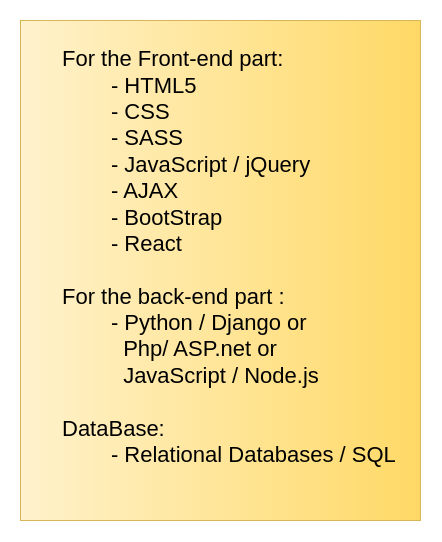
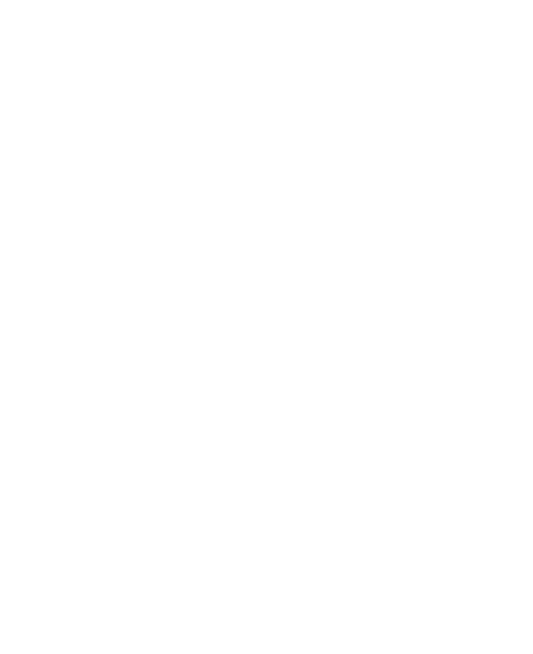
- <mxCell id="2" value="&lt;blockquote style=&quot;margin: 0 0 0 40px ; border: none ; padding: 0px&quot;&gt;&lt;br&gt;For the Front-end part:&lt;br&gt;&lt;span style=&quot;white-space: pre&quot;&gt;&#09;&lt;/span&gt;- HTML5&lt;br&gt;&lt;span style=&quot;white-space: pre&quot;&gt;&#09;&lt;/span&gt;- CSS&amp;nbsp;&lt;br&gt;&lt;span style=&quot;white-space: pre&quot;&gt;&#09;&lt;/span&gt;- SASS&lt;br&gt;&lt;span style=&quot;white-space: pre&quot;&gt;&#09;&lt;/span&gt;- JavaScript / jQuery&lt;br&gt;&lt;span style=&quot;white-space: pre&quot;&gt;&#09;&lt;/span&gt;- AJAX&lt;br&gt;&lt;span style=&quot;white-space: pre&quot;&gt;&#09;&lt;/span&gt;- BootStrap&lt;br&gt;&lt;span style=&quot;white-space: pre&quot;&gt;&#09;&lt;/span&gt;- React &lt;/blockquote&gt;&lt;br&gt;&lt;blockquote style=&quot;margin: 0 0 0 40px ; border: none ; padding: 0px&quot;&gt;For the back-end part :&lt;br&gt;&lt;span style=&quot;white-space: pre&quot;&gt;&#09;&lt;/span&gt;- Python / Django or&amp;nbsp;&lt;/blockquote&gt;&lt;blockquote style=&quot;margin: 0 0 0 40px ; border: none ; padding: 0px&quot;&gt;&lt;span style=&quot;white-space: pre&quot;&gt;&#09;&lt;/span&gt;&amp;nbsp; Php/ ASP.net or&amp;nbsp;&lt;/blockquote&gt;&lt;blockquote style=&quot;margin: 0 0 0 40px ; border: none ; padding: 0px&quot;&gt;&lt;span style=&quot;white-space: pre&quot;&gt;&#09;&lt;/span&gt;&amp;nbsp; JavaScript / Node.js&lt;/blockquote&gt;&lt;br&gt;&lt;blockquote style=&quot;margin: 0 0 0 40px ; border: none ; padding: 0px&quot;&gt;DataBase:&lt;br&gt;&lt;span style=&quot;white-space: pre&quot;&gt;&#09;&lt;/span&gt;- Relational Databases / SQL&amp;nbsp;&amp;nbsp;&lt;/blockquote&gt;&lt;br&gt;&lt;span style=&quot;white-space: pre&quot;&gt;&#09;&lt;/span&gt;" style="text;html=1;align=left;verticalAlign=middle;resizable=0;points=[];autosize=1;strokeColor=#d6b656;fillColor=#fff2cc;fontSize=22;gradientColor=#ffd966;gradientDirection=east;shadow=0;" vertex="1" parent="1"><mxGeometry x="20" y="20" width="400" height="500" as="geometry" /></mxCell>
